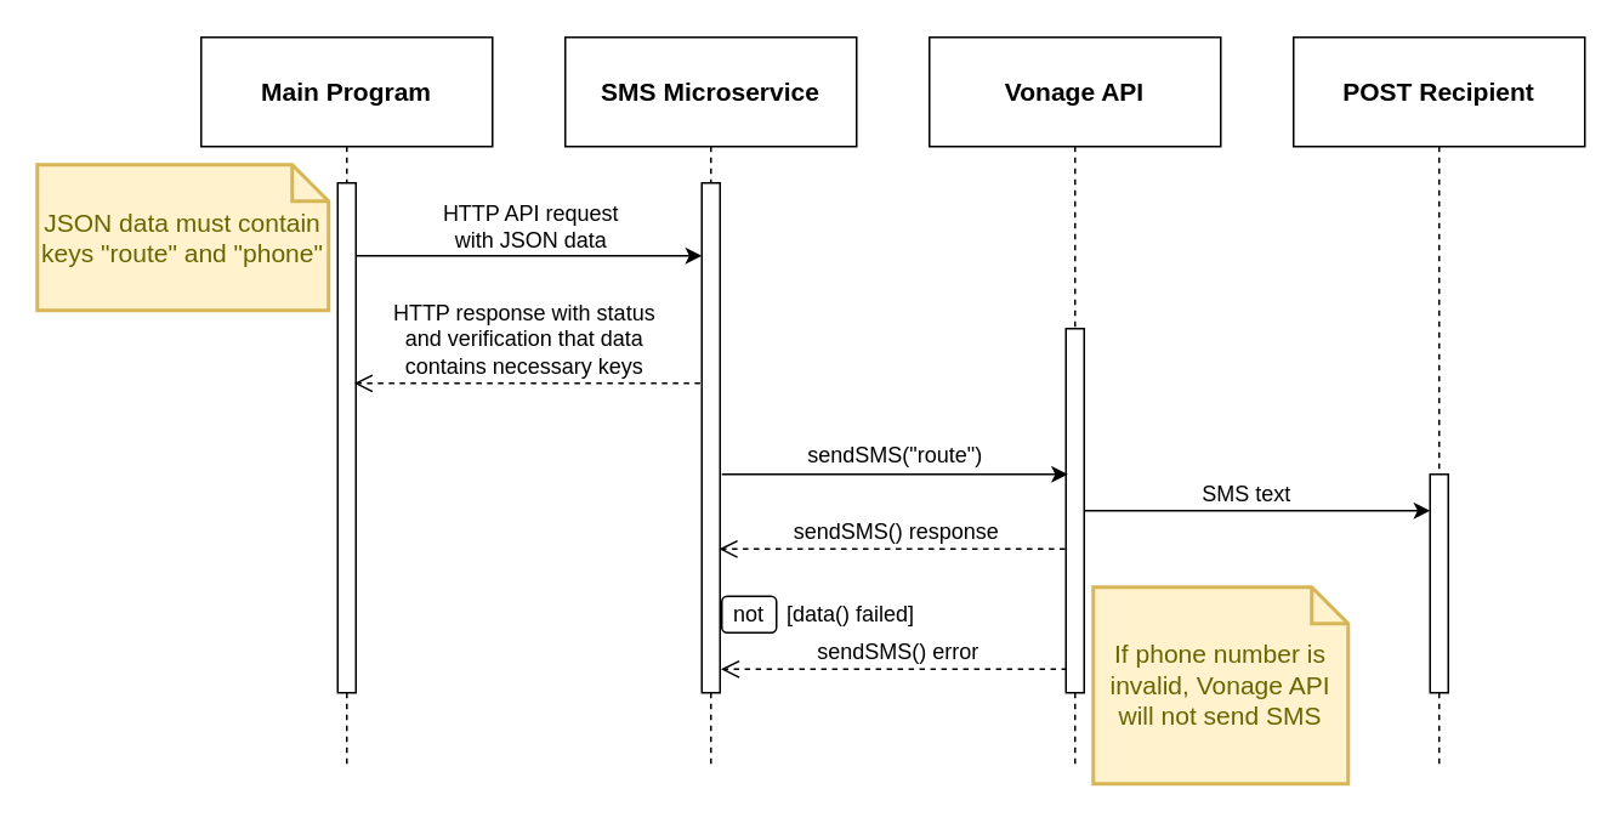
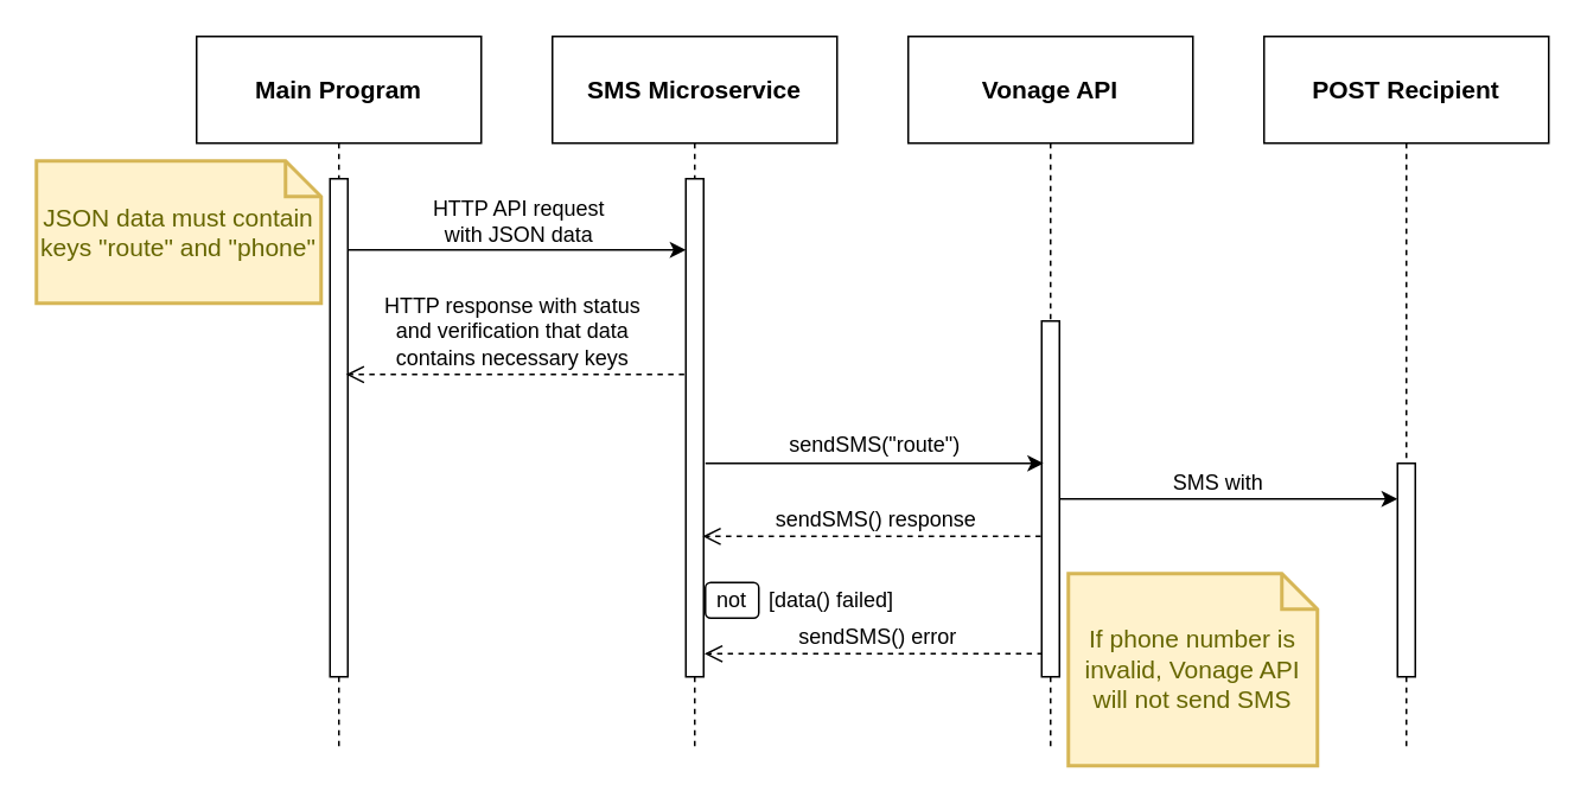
- <mxCell id="22" value="SMS text" style="text;html=1;align=center;verticalAlign=middle;whiteSpace=wrap;rounded=0;" vertex="1" parent="1"><mxGeometry x="623" y="256" width="123" height="30" as="geometry" /></mxCell>
+ <mxCell id="22" value="SMS with" style="text;html=1;align=center;verticalAlign=middle;whiteSpace=wrap;rounded=0;" vertex="1" parent="1"><mxGeometry x="623" y="256" width="123" height="30" as="geometry" /></mxCell>
